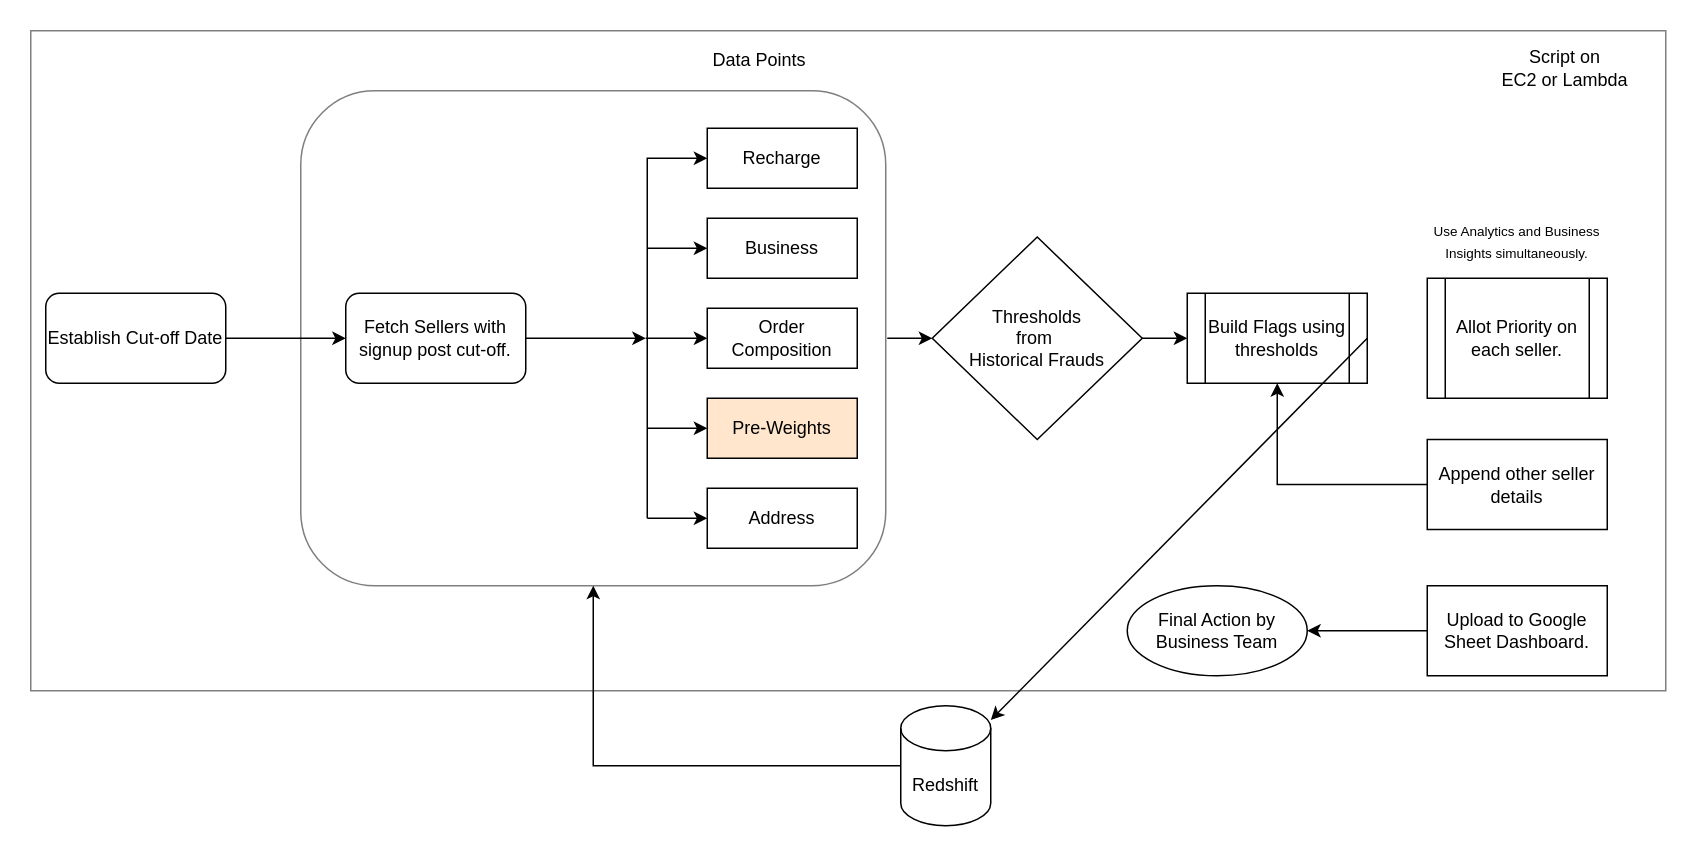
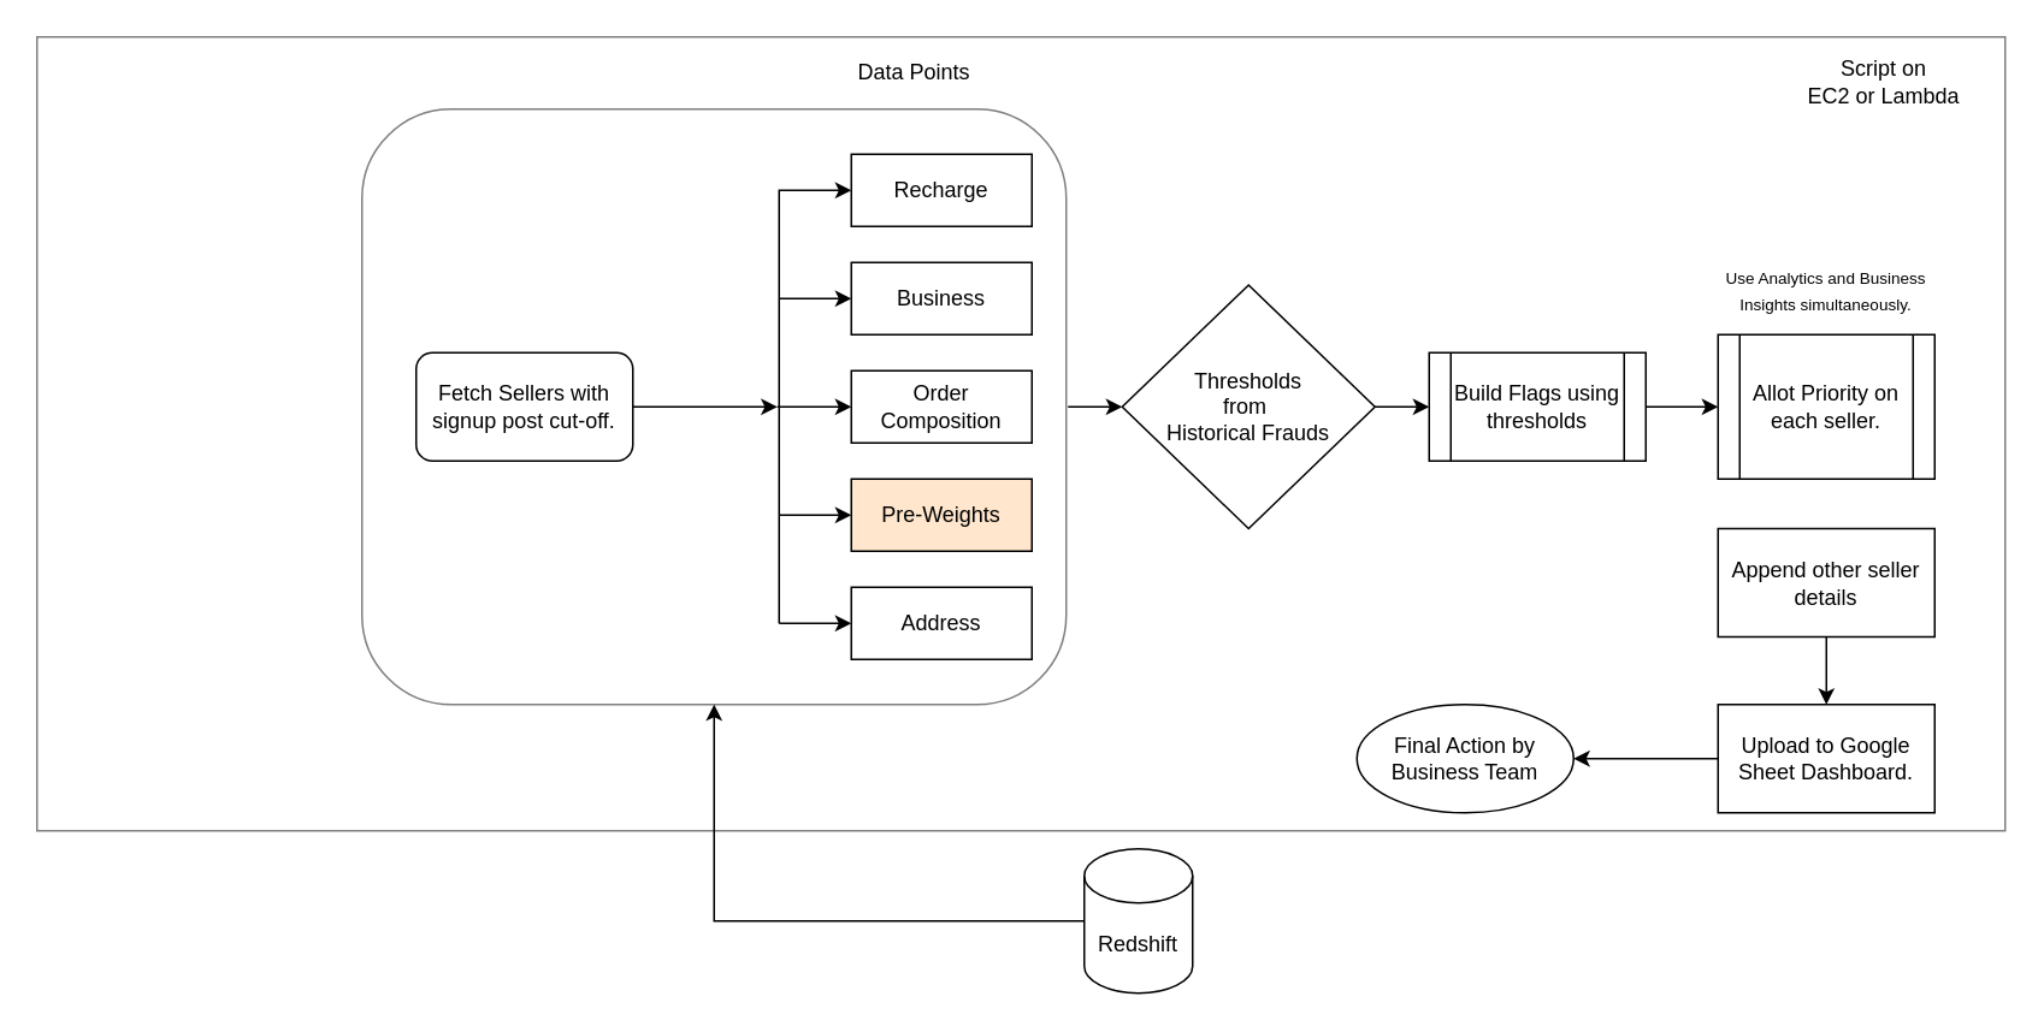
- <mxCell id="5" value="Establish Cut-off Date" style="rounded=1;whiteSpace=wrap;html=1;" parent="1" vertex="1"><mxGeometry x="30" y="195" width="120" height="60" as="geometry" /></mxCell>
- <mxCell id="4" value="" style="edgeStyle=orthogonalEdgeStyle;rounded=0;orthogonalLoop=1;jettySize=auto;html=1;" parent="1" source="5" target="7" edge="1"><mxGeometry relative="1" as="geometry" /></mxCell>
- <mxCell id="29" value="" style="edgeStyle=orthogonalEdgeStyle;rounded=0;orthogonalLoop=1;jettySize=auto;html=1;strokeColor=#000000;" parent="1" source="30" target="23" edge="1"><mxGeometry relative="1" as="geometry" /></mxCell>
+ <mxCell id="29" value="" style="edgeStyle=orthogonalEdgeStyle;rounded=0;orthogonalLoop=1;jettySize=auto;html=1;strokeColor=#000000;" parent="1" source="30" target="32" edge="1"><mxGeometry relative="1" as="geometry" /></mxCell>
- <mxCell id="26" value="" style="endArrow=classic;html=1;rounded=0;exitX=1;exitY=0.5;exitDx=0;exitDy=0;" parent="1" source="23" target="9" edge="1"><mxGeometry width="50" height="50" relative="1" as="geometry"><mxPoint x="691" y="145" as="sourcePoint" /><mxPoint x="741" y="95" as="targetPoint" /></mxGeometry></mxCell>
+ <mxCell id="26" value="" style="endArrow=classic;html=1;rounded=0;exitX=1;exitY=0.5;exitDx=0;exitDy=0;" parent="1" source="23" target="25" edge="1"><mxGeometry width="50" height="50" relative="1" as="geometry"><mxPoint x="691" y="145" as="sourcePoint" /><mxPoint x="741" y="95" as="targetPoint" /></mxGeometry></mxCell>
